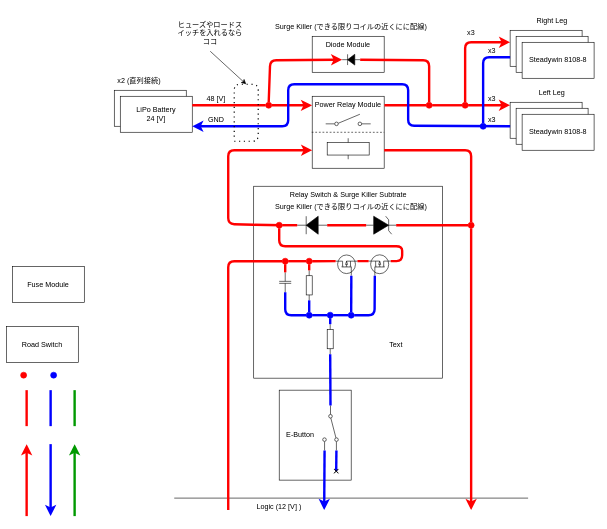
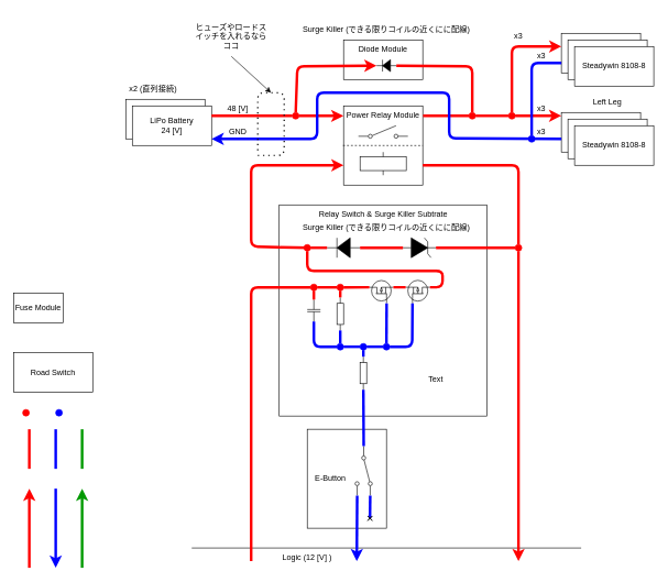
- <mxCell id="23" value="Right Leg" style="text;html=1;align=center;verticalAlign=middle;whiteSpace=wrap;rounded=0;" parent="1" vertex="1"><mxGeometry x="890" y="20" width="60" height="30" as="geometry" /></mxCell>
- <mxCell id="20" value="Fuse Module" style="rounded=0;whiteSpace=wrap;html=1;" parent="1" vertex="1"><mxGeometry x="20" y="444" width="120" height="60" as="geometry" /></mxCell>
+ <mxCell id="20" value="Fuse Module" style="rounded=0;whiteSpace=wrap;html=1;" parent="1" vertex="1"><mxGeometry x="20" y="444" width="75" height="45" as="geometry" /></mxCell>
- <mxCell id="21" value="Road Switch" style="rounded=0;whiteSpace=wrap;html=1;" parent="1" vertex="1"><mxGeometry x="10" y="544" width="120" height="60" as="geometry" /></mxCell>
+ <mxCell id="21" value="Road Switch" style="rounded=0;whiteSpace=wrap;html=1;" parent="1" vertex="1"><mxGeometry x="20" y="534" width="120" height="60" as="geometry" /></mxCell>
